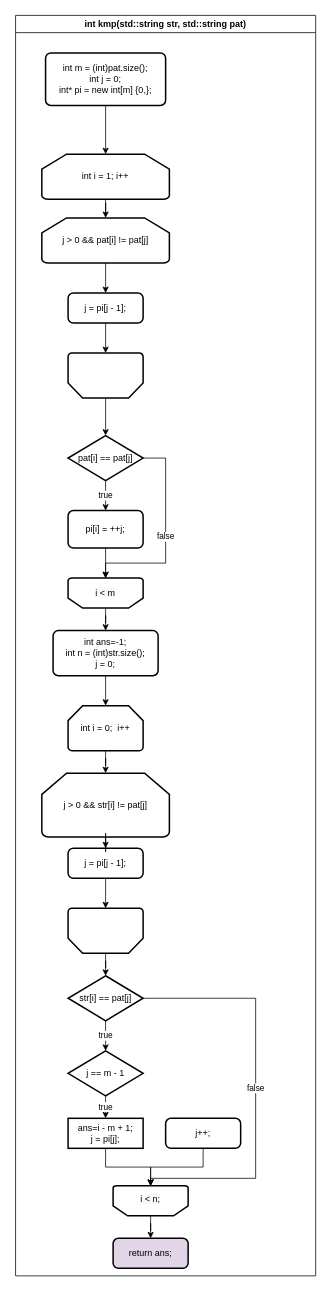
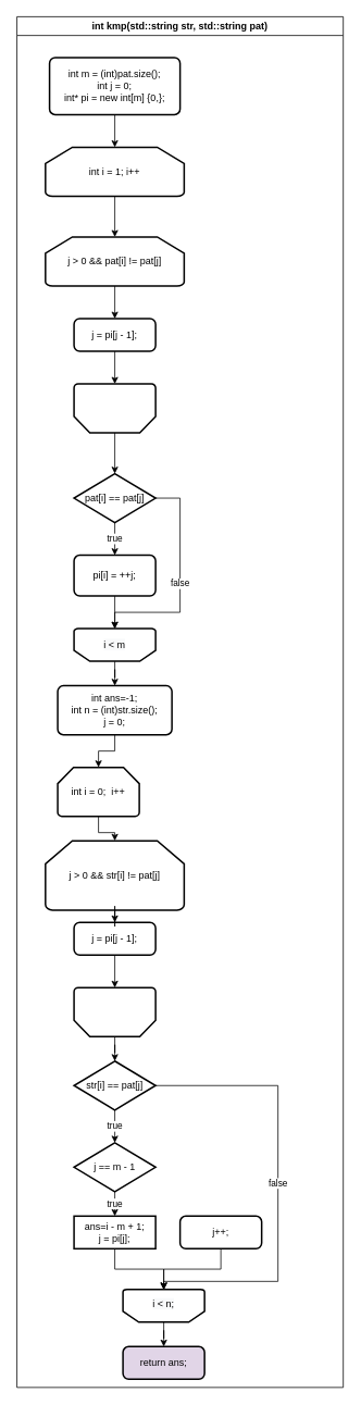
- <mxCell id="6" value="int i = 1; i++" style="strokeWidth=2;html=1;shape=mxgraph.flowchart.loop_limit;whiteSpace=wrap;" vertex="1" parent="2"><mxGeometry x="35" y="185" width="170" height="60" as="geometry" /></mxCell>
+ <mxCell id="6" value="int i = 1; i++" style="strokeWidth=2;html=1;shape=mxgraph.flowchart.loop_limit;whiteSpace=wrap;" vertex="1" parent="2"><mxGeometry x="35" y="160" width="170" height="60" as="geometry" /></mxCell>
- <mxCell id="24" value="int i = 0;&amp;nbsp; i++" style="strokeWidth=2;html=1;shape=mxgraph.flowchart.loop_limit;whiteSpace=wrap;" vertex="1" parent="2"><mxGeometry x="70" y="920" width="100" height="60" as="geometry" /></mxCell>
+ <mxCell id="24" value="int i = 0;&amp;nbsp; i++" style="strokeWidth=2;html=1;shape=mxgraph.flowchart.loop_limit;whiteSpace=wrap;" vertex="1" parent="2"><mxGeometry x="50" y="920" width="100" height="60" as="geometry" /></mxCell>
